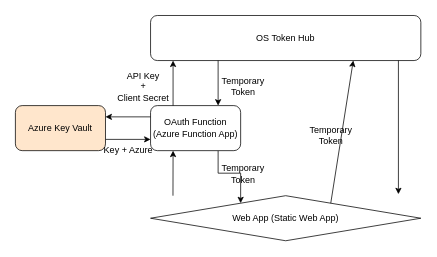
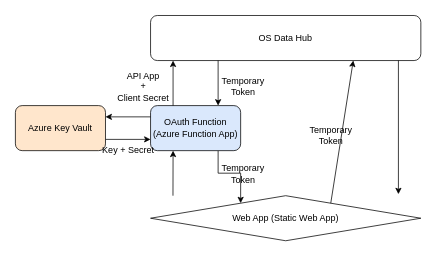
- <mxCell id="4" value="OS Token Hub" style="rounded=1;whiteSpace=wrap;html=1;" vertex="1" parent="1"><mxGeometry x="200" y="20" width="360" height="60" as="geometry" /></mxCell>
+ <mxCell id="4" value="OS Data Hub" style="rounded=1;whiteSpace=wrap;html=1;" vertex="1" parent="1"><mxGeometry x="200" y="20" width="360" height="60" as="geometry" /></mxCell>
- <mxCell id="14" value="API Key&lt;br&gt;+&lt;br&gt;Client Secret" style="text;html=1;align=center;verticalAlign=middle;resizable=0;points=[];autosize=1;strokeColor=none;fillColor=none;" vertex="1" parent="1"><mxGeometry x="150" y="90" width="80" height="50" as="geometry" /></mxCell>
+ <mxCell id="14" value="API App&lt;br&gt;+&lt;br&gt;Client Secret" style="text;html=1;align=center;verticalAlign=middle;resizable=0;points=[];autosize=1;strokeColor=none;fillColor=none;" vertex="1" parent="1"><mxGeometry x="150" y="90" width="80" height="50" as="geometry" /></mxCell>
- <mxCell id="3" value="OAuth Function&lt;br&gt;(Azure Function App)" style="rounded=1;whiteSpace=wrap;html=1;" vertex="1" parent="1"><mxGeometry x="200" y="140" width="120" height="60" as="geometry" /></mxCell>
+ <mxCell id="3" value="OAuth Function&lt;br&gt;(Azure Function App)" style="rounded=1;whiteSpace=wrap;html=1;fillColor=#dae8fc;" vertex="1" parent="1"><mxGeometry x="200" y="140" width="120" height="60" as="geometry" /></mxCell>
- <mxCell id="17" value="Key + Azure" style="text;html=1;align=center;verticalAlign=middle;resizable=0;points=[];autosize=1;strokeColor=none;fillColor=none;" vertex="1" parent="1"><mxGeometry x="130" y="190" width="80" height="20" as="geometry" /></mxCell>
+ <mxCell id="17" value="Key + Secret" style="text;html=1;align=center;verticalAlign=middle;resizable=0;points=[];autosize=1;strokeColor=none;fillColor=none;" vertex="1" parent="1"><mxGeometry x="130" y="190" width="80" height="20" as="geometry" /></mxCell>
